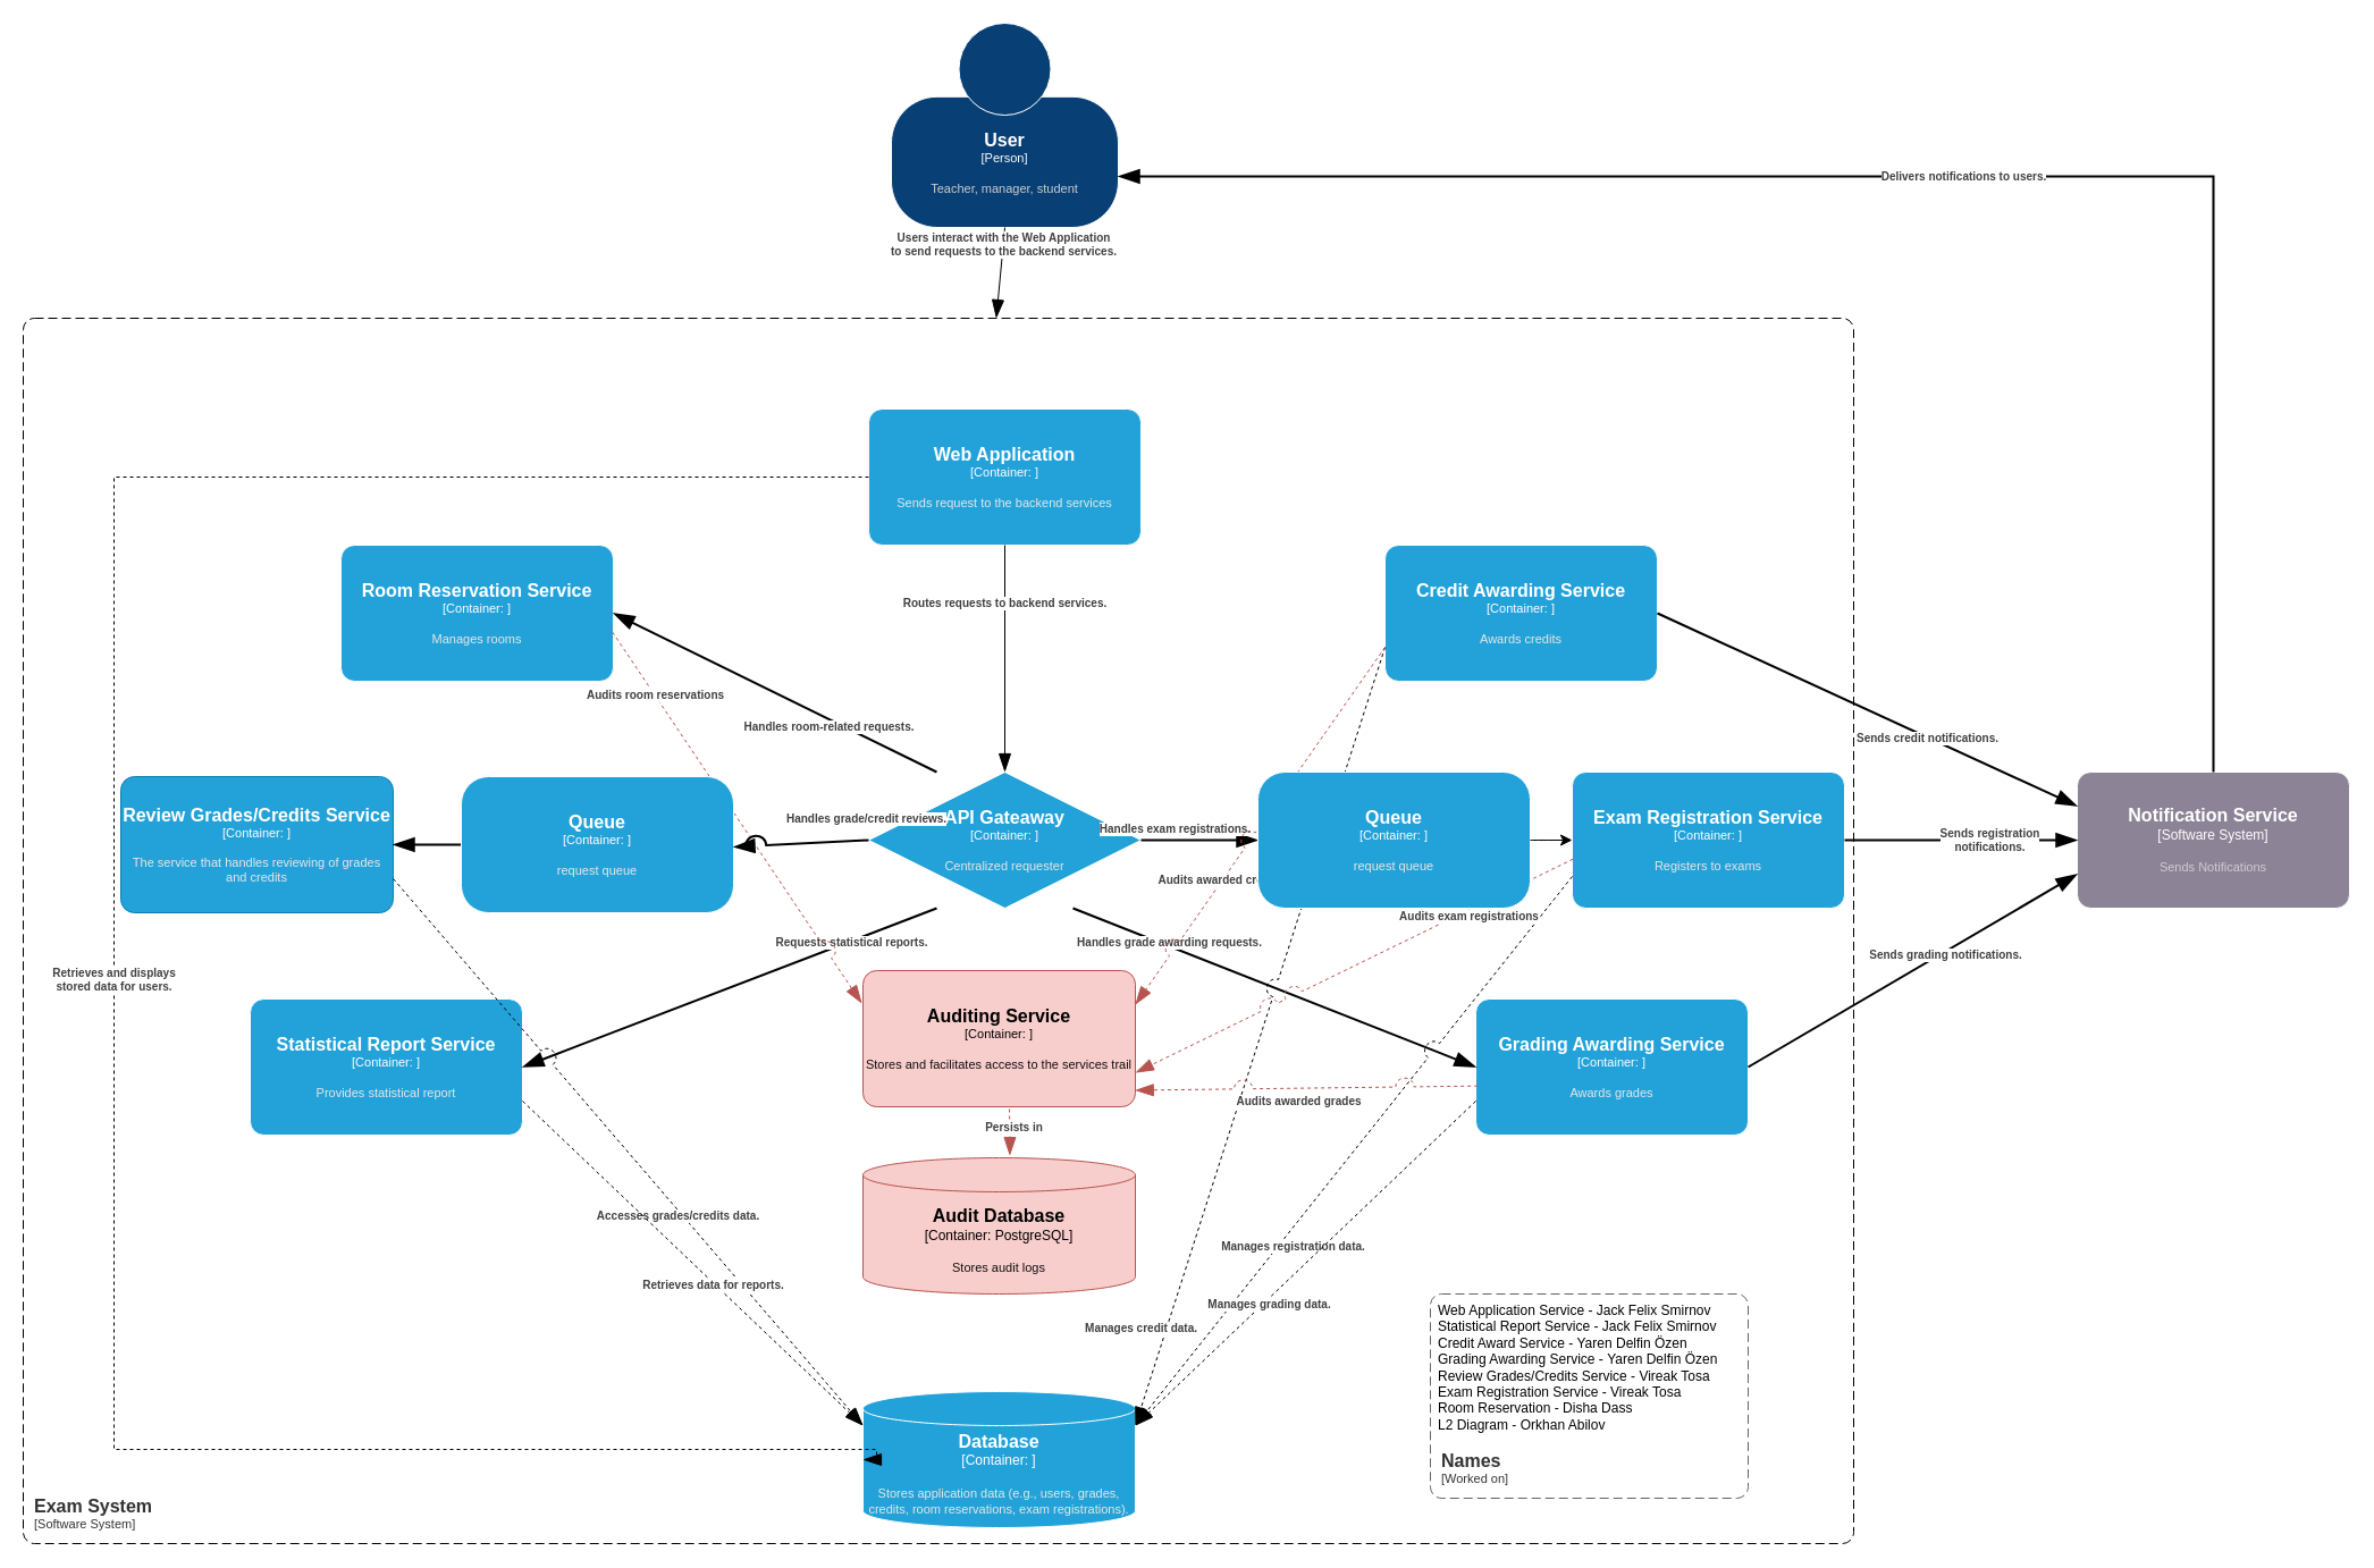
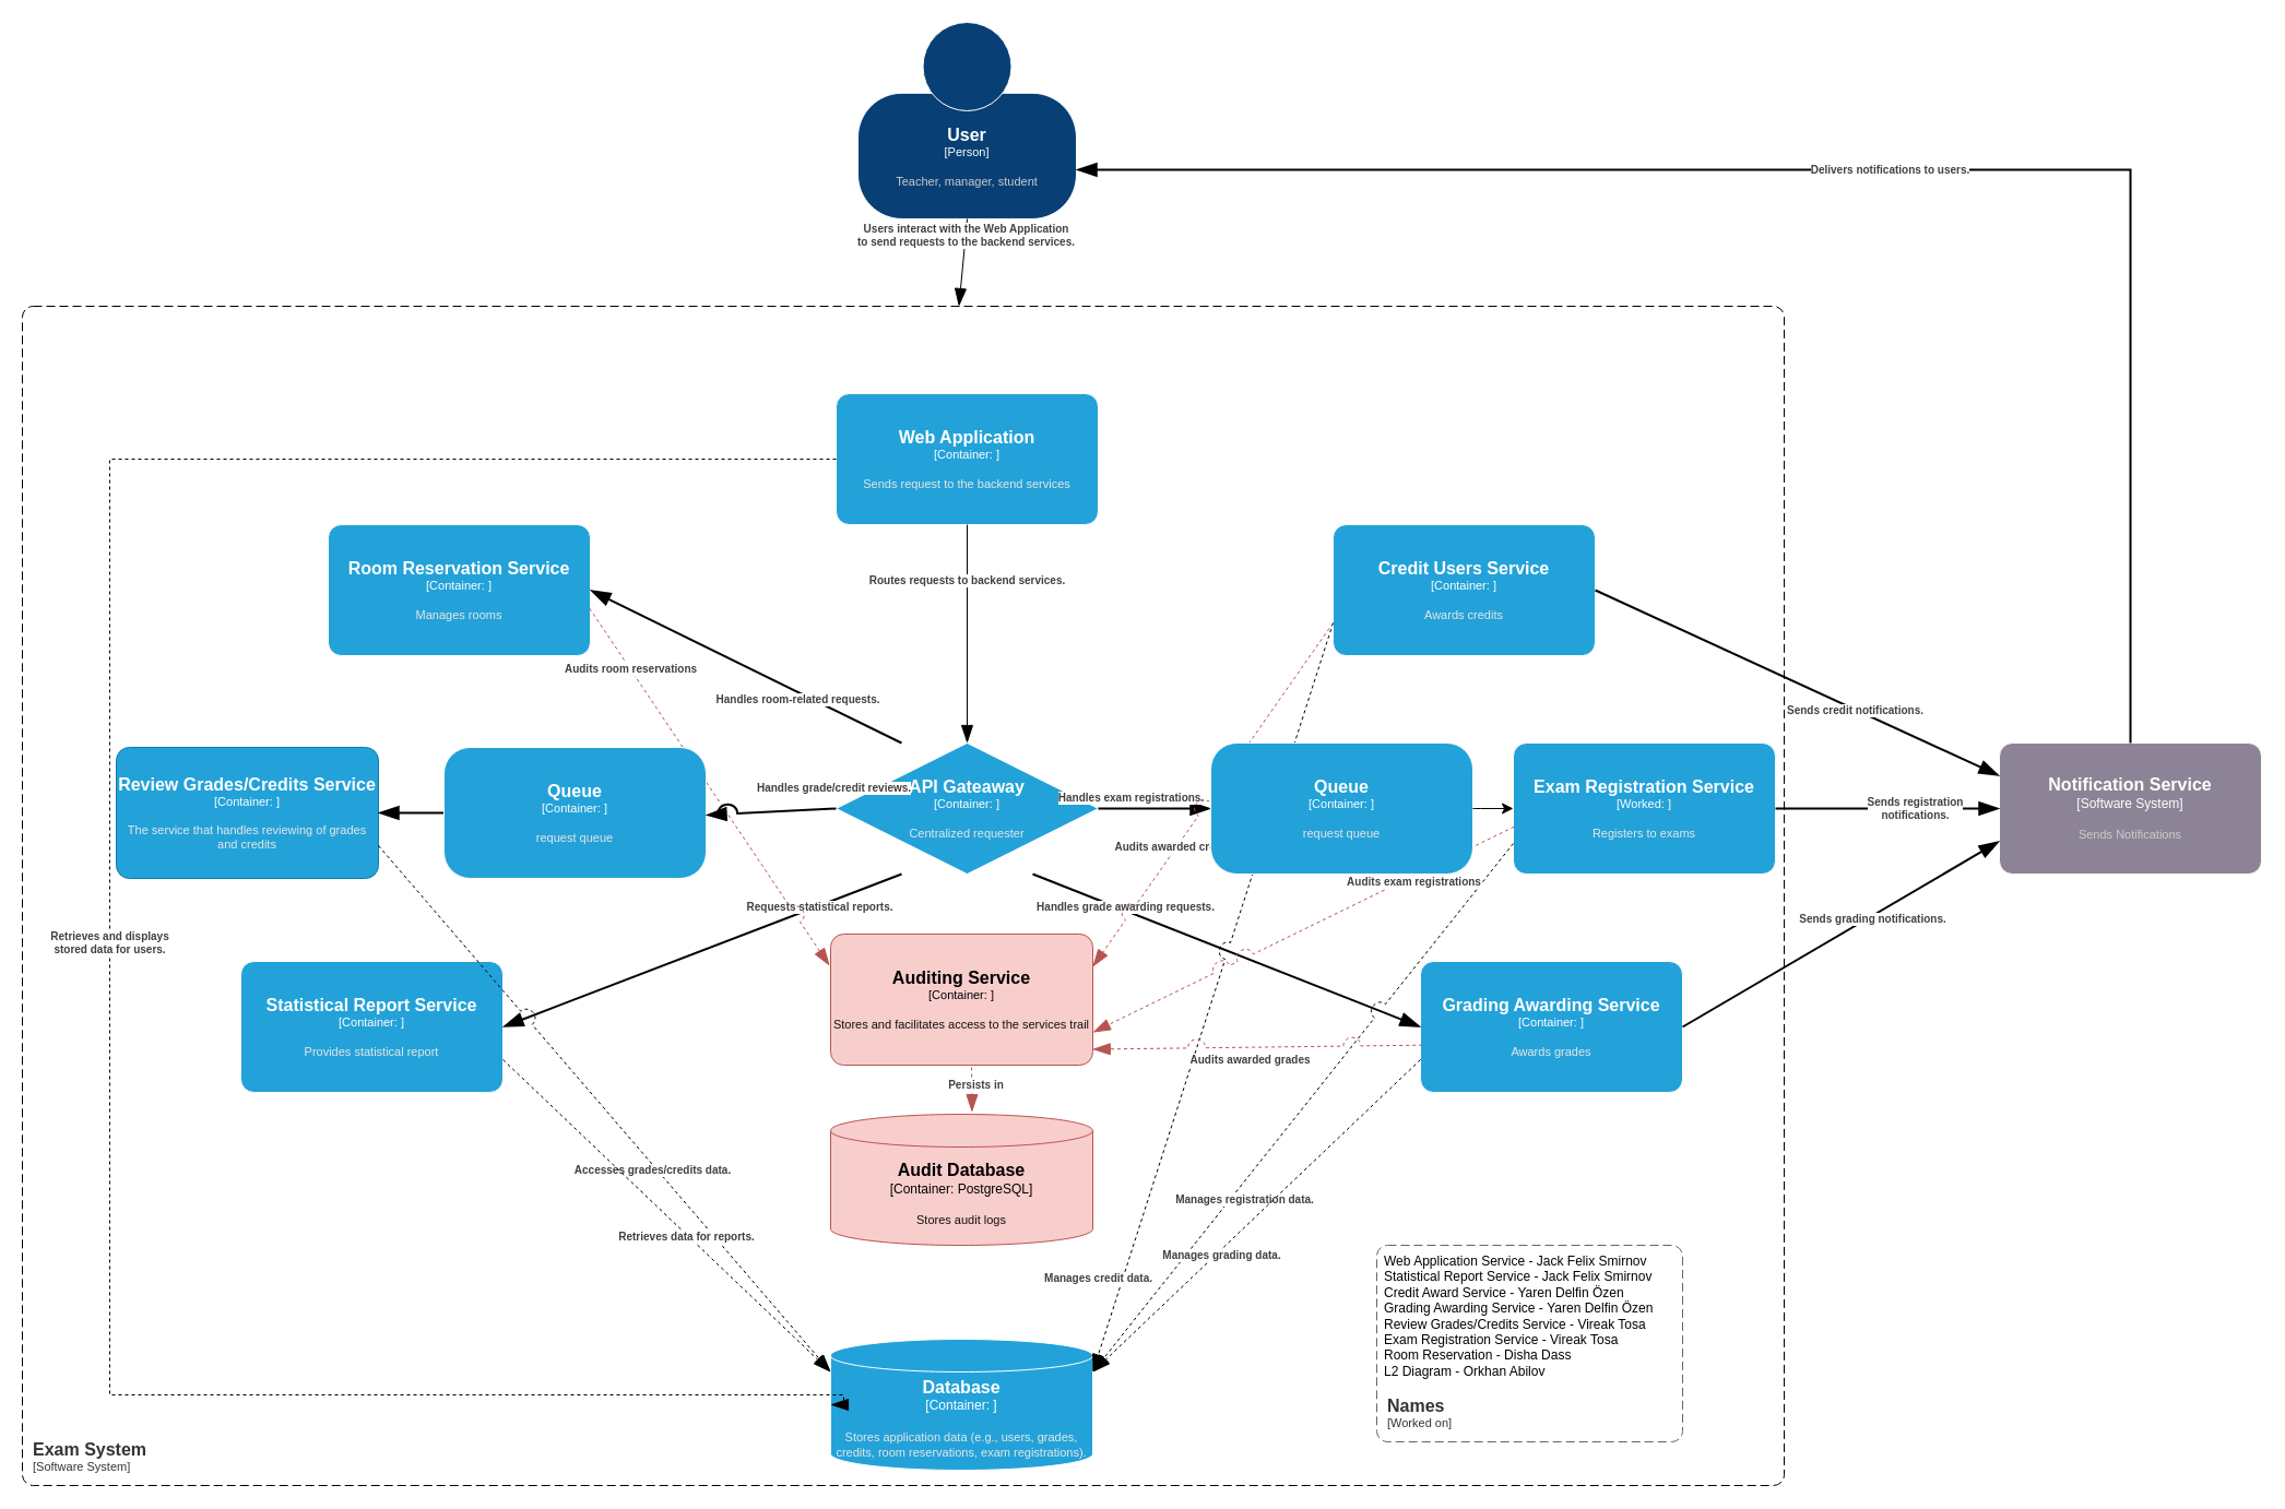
- <mxCell id="6" value="&lt;font style=&quot;font-size: 16px&quot;&gt;&lt;b&gt;Credit Awarding Service&lt;/b&gt;&lt;/font&gt;&lt;div&gt;[Container: ]&lt;/div&gt;&lt;br&gt;&lt;div&gt;&lt;font style=&quot;font-size: 11px&quot;&gt;&lt;font color=&quot;#E6E6E6&quot;&gt;Awards credits&lt;/font&gt;&lt;/div&gt;" style="rounded=1;whiteSpace=wrap;html=1;fontSize=11;labelBackgroundColor=none;fillColor=#23A2D9;fontColor=#ffffff;align=center;arcSize=10;strokeColor=#FFFFFF;metaEdit=1;resizable=0;points=[[0.25,0,0],[0.5,0,0],[0.75,0,0],[1,0.25,0],[1,0.5,0],[1,0.75,0],[0.75,1,0],[0.5,1,0],[0.25,1,0],[0,0.75,0],[0,0.5,0],[0,0.25,0]];" parent="1" vertex="1"><mxGeometry x="1220" y="480" width="240" height="120" as="geometry" /></mxCell>
+ <mxCell id="6" value="&lt;font style=&quot;font-size: 16px&quot;&gt;&lt;b&gt;Credit Users Service&lt;/b&gt;&lt;/font&gt;&lt;div&gt;[Container: ]&lt;/div&gt;&lt;br&gt;&lt;div&gt;&lt;font style=&quot;font-size: 11px&quot;&gt;&lt;font color=&quot;#E6E6E6&quot;&gt;Awards credits&lt;/font&gt;&lt;/div&gt;" style="rounded=1;whiteSpace=wrap;html=1;fontSize=11;labelBackgroundColor=none;fillColor=#23A2D9;fontColor=#ffffff;align=center;arcSize=10;strokeColor=#FFFFFF;metaEdit=1;resizable=0;points=[[0.25,0,0],[0.5,0,0],[0.75,0,0],[1,0.25,0],[1,0.5,0],[1,0.75,0],[0.75,1,0],[0.5,1,0],[0.25,1,0],[0,0.75,0],[0,0.5,0],[0,0.25,0]];" parent="1" vertex="1"><mxGeometry x="1220" y="480" width="240" height="120" as="geometry" /></mxCell>
- <mxCell id="3" value="&lt;font style=&quot;font-size: 16px&quot;&gt;&lt;b&gt;Exam Registration Service&lt;/b&gt;&lt;/font&gt;&lt;div&gt;[Container: ]&lt;/div&gt;&lt;br&gt;&lt;div&gt;&lt;font style=&quot;font-size: 11px&quot;&gt;&lt;font color=&quot;#E6E6E6&quot;&gt;Registers to exams&lt;/font&gt;&lt;/div&gt;" style="rounded=1;whiteSpace=wrap;html=1;fontSize=11;labelBackgroundColor=none;fillColor=#23A2D9;fontColor=#ffffff;align=center;arcSize=10;strokeColor=#FFFFFF;metaEdit=1;resizable=0;points=[[0.25,0,0],[0.5,0,0],[0.75,0,0],[1,0.25,0],[1,0.5,0],[1,0.75,0],[0.75,1,0],[0.5,1,0],[0.25,1,0],[0,0.75,0],[0,0.5,0],[0,0.25,0]];" parent="1" vertex="1"><mxGeometry x="1385" y="680" width="240" height="120" as="geometry" /></mxCell>
+ <mxCell id="3" value="&lt;font style=&quot;font-size: 16px&quot;&gt;&lt;b&gt;Exam Registration Service&lt;/b&gt;&lt;/font&gt;&lt;div&gt;[Worked: ]&lt;/div&gt;&lt;br&gt;&lt;div&gt;&lt;font style=&quot;font-size: 11px&quot;&gt;&lt;font color=&quot;#E6E6E6&quot;&gt;Registers to exams&lt;/font&gt;&lt;/div&gt;" style="rounded=1;whiteSpace=wrap;html=1;fontSize=11;labelBackgroundColor=none;fillColor=#23A2D9;fontColor=#ffffff;align=center;arcSize=10;strokeColor=#FFFFFF;metaEdit=1;resizable=0;points=[[0.25,0,0],[0.5,0,0],[0.75,0,0],[1,0.25,0],[1,0.5,0],[1,0.75,0],[0.75,1,0],[0.5,1,0],[0.25,1,0],[0,0.75,0],[0,0.5,0],[0,0.25,0]];" parent="1" vertex="1"><mxGeometry x="1385" y="680" width="240" height="120" as="geometry" /></mxCell>
